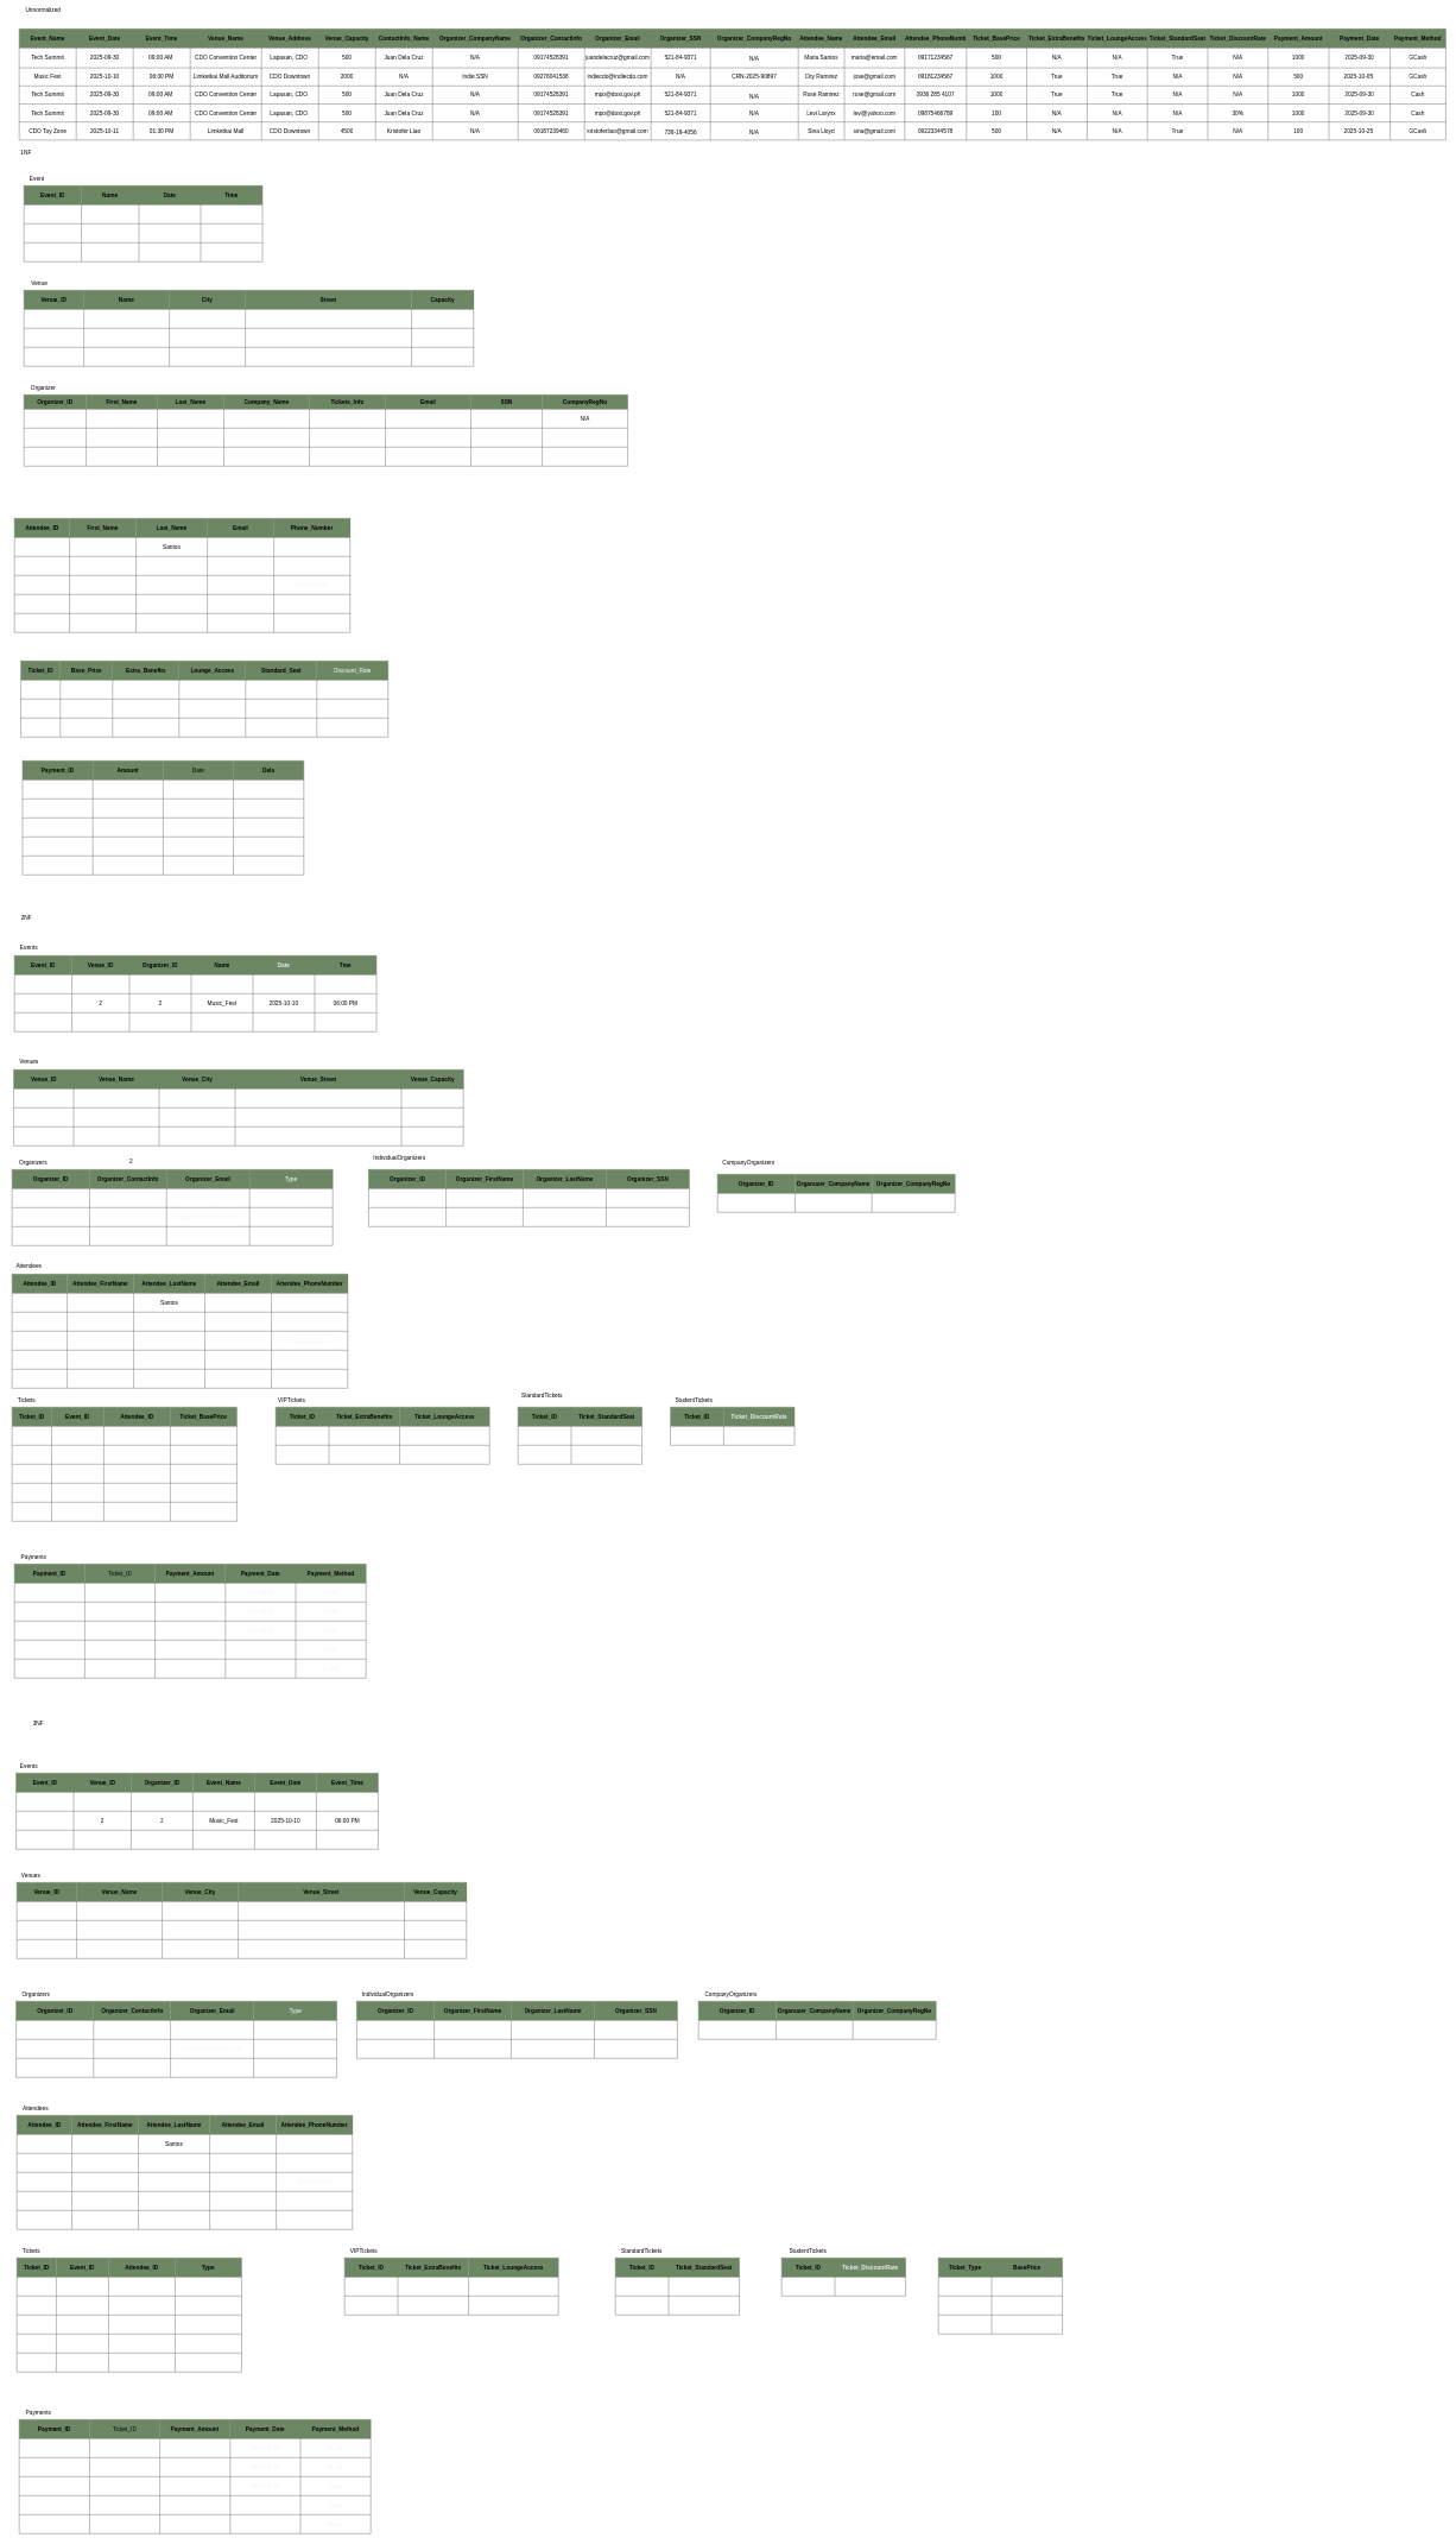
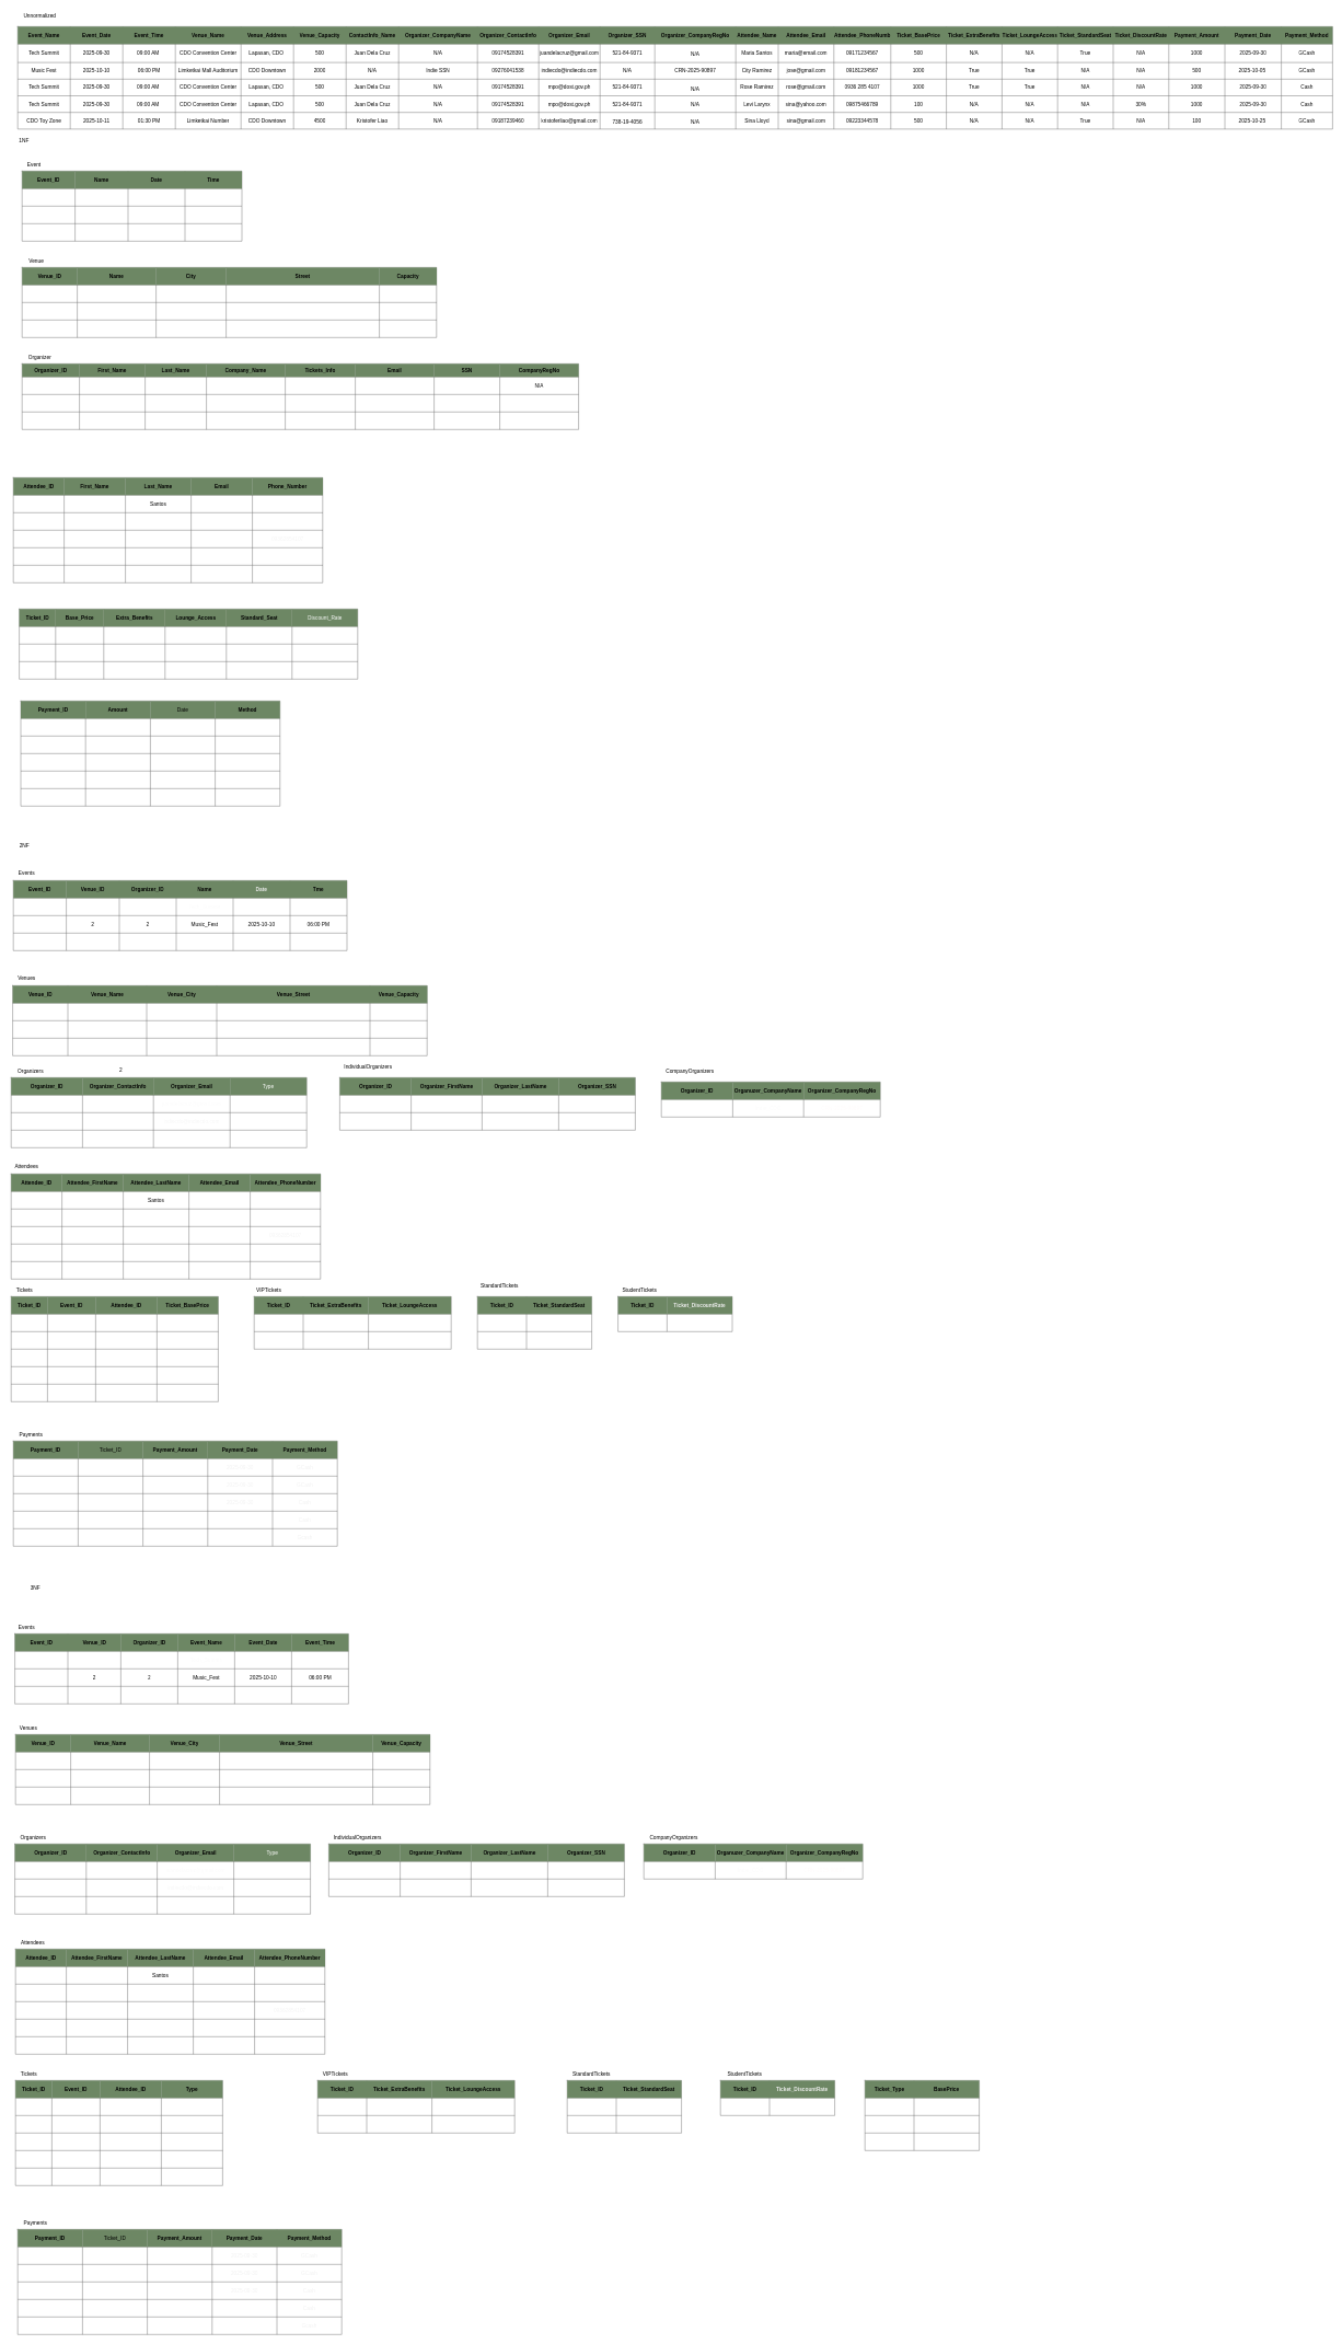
- <mxCell id="147" value="Unnormalized" style="text;html=1;align=center;verticalAlign=middle;resizable=0;points=[];autosize=1;strokeColor=none;fillColor=none;" vertex="1" parent="1"><mxGeometry x="40" y="5" width="100" height="30" as="geometry" /></mxCell>
+ <mxCell id="147" value="Unnormalized" style="text;html=1;align=center;verticalAlign=middle;resizable=0;points=[];autosize=1;strokeColor=none;fillColor=none;" vertex="1" parent="1"><mxGeometry x="40" y="20" width="100" height="30" as="geometry" /></mxCell>
- <mxCell id="113" value="levi@yahoo.com" style="shape=partialRectangle;html=1;whiteSpace=wrap;connectable=0;strokeColor=#585858;overflow=hidden;fillColor=none;top=0;left=0;bottom=0;right=0;pointerEvents=1;" vertex="1" parent="99"><mxGeometry x="1737" width="127" height="38" as="geometry"><mxRectangle width="127" height="38" as="alternateBounds" /></mxGeometry></mxCell>
+ <mxCell id="113" value="sina@yahoo.com" style="shape=partialRectangle;html=1;whiteSpace=wrap;connectable=0;strokeColor=#585858;overflow=hidden;fillColor=none;top=0;left=0;bottom=0;right=0;pointerEvents=1;" vertex="1" parent="99"><mxGeometry x="1737" width="127" height="38" as="geometry"><mxRectangle width="127" height="38" as="alternateBounds" /></mxGeometry></mxCell>
- <mxCell id="127" value="Limketkai Mall" style="shape=partialRectangle;html=1;whiteSpace=wrap;connectable=0;strokeColor=#585858;overflow=hidden;fillColor=none;top=0;left=0;bottom=0;right=0;pointerEvents=1;" vertex="1" parent="123"><mxGeometry x="360" width="150" height="38" as="geometry"><mxRectangle width="150" height="38" as="alternateBounds" /></mxGeometry></mxCell>
+ <mxCell id="127" value="Limketkai Number" style="shape=partialRectangle;html=1;whiteSpace=wrap;connectable=0;strokeColor=#585858;overflow=hidden;fillColor=none;top=0;left=0;bottom=0;right=0;pointerEvents=1;" vertex="1" parent="123"><mxGeometry x="360" width="150" height="38" as="geometry"><mxRectangle width="150" height="38" as="alternateBounds" /></mxGeometry></mxCell>
- <mxCell id="271" value="&lt;strong style=&quot;color: rgb(0, 0, 0); text-align: left;&quot; data-start=&quot;451&quot; data-end=&quot;469&quot;&gt;Dela&lt;/strong&gt;" style="shape=partialRectangle;html=1;whiteSpace=wrap;connectable=0;strokeColor=#585858;overflow=hidden;fillColor=#6d8764;top=0;left=0;bottom=0;right=0;pointerEvents=1;fontColor=#ffffff;" vertex="1" parent="267"><mxGeometry x="444" width="148" height="40" as="geometry"><mxRectangle width="148" height="40" as="alternateBounds" /></mxGeometry></mxCell>
+ <mxCell id="271" value="&lt;strong style=&quot;color: rgb(0, 0, 0); text-align: left;&quot; data-start=&quot;451&quot; data-end=&quot;469&quot;&gt;Method&lt;/strong&gt;" style="shape=partialRectangle;html=1;whiteSpace=wrap;connectable=0;strokeColor=#585858;overflow=hidden;fillColor=#6d8764;top=0;left=0;bottom=0;right=0;pointerEvents=1;fontColor=#ffffff;" vertex="1" parent="267"><mxGeometry x="444" width="148" height="40" as="geometry"><mxRectangle width="148" height="40" as="alternateBounds" /></mxGeometry></mxCell>
